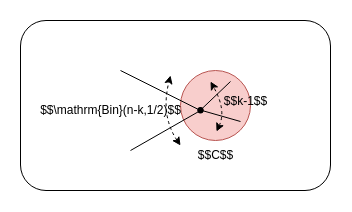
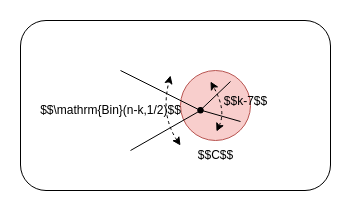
- <mxCell id="12" value="$$k-1$$" style="text;html=1;align=center;verticalAlign=middle;resizable=0;points=[];autosize=1;strokeColor=none;fillColor=none;" vertex="1" parent="11"><mxGeometry x="20" y="5" width="70" height="30" as="geometry" /></mxCell>
+ <mxCell id="12" value="$$k-7$$" style="text;html=1;align=center;verticalAlign=middle;resizable=0;points=[];autosize=1;strokeColor=none;fillColor=none;" vertex="1" parent="11"><mxGeometry x="20" y="5" width="70" height="30" as="geometry" /></mxCell>
